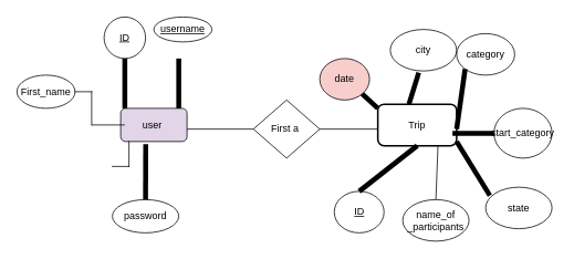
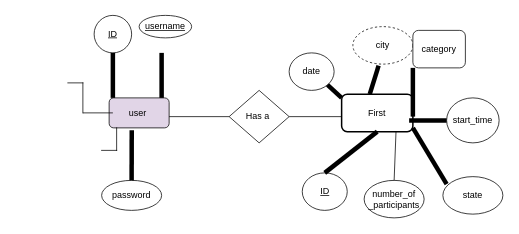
- <mxCell id="18" value="city" style="ellipse;whiteSpace=wrap;html=1;strokeWidth=1;fillColor=default;gradientColor=none;" parent="1" vertex="1"><mxGeometry x="470" y="35" width="80" height="50" as="geometry" /></mxCell>
+ <mxCell id="18" value="city" style="ellipse;whiteSpace=wrap;html=1;strokeWidth=1;fillColor=default;gradientColor=none;dashed=1;" parent="1" vertex="1"><mxGeometry x="470" y="35" width="80" height="50" as="geometry" /></mxCell>
- <mxCell id="19" value="category" style="ellipse;whiteSpace=wrap;html=1;strokeWidth=1;fillColor=default;gradientColor=none;" parent="1" vertex="1"><mxGeometry x="550" y="40" width="70" height="50" as="geometry" /></mxCell>
+ <mxCell id="19" value="category" style="whiteSpace=wrap;html=1;strokeWidth=1;fillColor=default;gradientColor=none;rounded=1;" parent="1" vertex="1"><mxGeometry x="550" y="40" width="70" height="50" as="geometry" /></mxCell>
- <mxCell id="30" value="date" style="ellipse;whiteSpace=wrap;html=1;fillColor=#f8cecc;" vertex="1" parent="1"><mxGeometry x="385" y="70" width="60" height="50" as="geometry" /></mxCell>
+ <mxCell id="30" value="date" style="ellipse;whiteSpace=wrap;html=1;" vertex="1" parent="1"><mxGeometry x="385" y="70" width="60" height="50" as="geometry" /></mxCell>
- <mxCell id="8" value="First_name" style="ellipse;whiteSpace=wrap;html=1;strokeWidth=1;fillColor=default;gradientColor=none;" parent="1" vertex="1"><mxGeometry x="20" y="90" width="70" height="40" as="geometry" /></mxCell>
- <mxCell id="12" value="Trip" style="rounded=1;whiteSpace=wrap;html=1;strokeWidth=2;fillColor=default;gradientColor=none;" parent="1" vertex="1"><mxGeometry x="455" y="125" width="95" height="50" as="geometry" /></mxCell>
+ <mxCell id="12" value="First" style="rounded=1;whiteSpace=wrap;html=1;strokeWidth=2;fillColor=default;gradientColor=none;" parent="1" vertex="1"><mxGeometry x="455" y="125" width="95" height="50" as="geometry" /></mxCell>
- <mxCell id="15" value="First a&amp;nbsp;" style="rhombus;whiteSpace=wrap;html=1;strokeWidth=1;fillColor=default;gradientColor=none;" parent="1" vertex="1"><mxGeometry x="305" y="120" width="80" height="70" as="geometry" /></mxCell>
+ <mxCell id="15" value="Has a&amp;nbsp;" style="rhombus;whiteSpace=wrap;html=1;strokeWidth=1;fillColor=default;gradientColor=none;" parent="1" vertex="1"><mxGeometry x="305" y="120" width="80" height="70" as="geometry" /></mxCell>
- <mxCell id="26" value="start_category" style="ellipse;whiteSpace=wrap;html=1;strokeWidth=1;fillColor=default;gradientColor=none;" parent="1" vertex="1"><mxGeometry x="595" y="130" width="70" height="60" as="geometry" /></mxCell>
+ <mxCell id="26" value="start_time" style="ellipse;whiteSpace=wrap;html=1;strokeWidth=1;fillColor=default;gradientColor=none;" parent="1" vertex="1"><mxGeometry x="595" y="130" width="70" height="60" as="geometry" /></mxCell>
- <mxCell id="24" value="state" style="ellipse;whiteSpace=wrap;html=1;strokeWidth=1;fillColor=default;gradientColor=none;" parent="1" vertex="1"><mxGeometry x="585" y="225" width="80" height="50" as="geometry" /></mxCell>
+ <mxCell id="24" value="state" style="ellipse;whiteSpace=wrap;html=1;strokeWidth=1;fillColor=default;gradientColor=none;" parent="1" vertex="1"><mxGeometry x="590" y="235" width="80" height="50" as="geometry" /></mxCell>
- <mxCell id="28" value="name_of _participants" style="ellipse;whiteSpace=wrap;html=1;strokeWidth=1;fillColor=default;gradientColor=none;" parent="1" vertex="1"><mxGeometry x="485" y="240" width="80" height="50" as="geometry" /></mxCell>
+ <mxCell id="28" value="number_of _participants" style="ellipse;whiteSpace=wrap;html=1;strokeWidth=1;fillColor=default;gradientColor=none;" parent="1" vertex="1"><mxGeometry x="485" y="240" width="80" height="50" as="geometry" /></mxCell>
